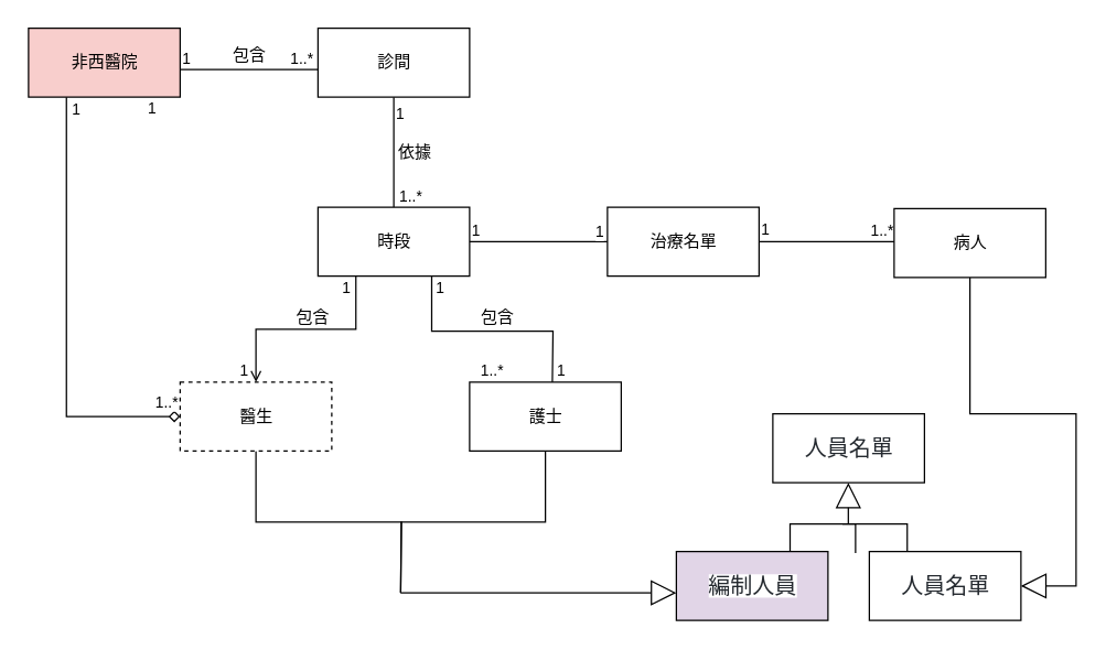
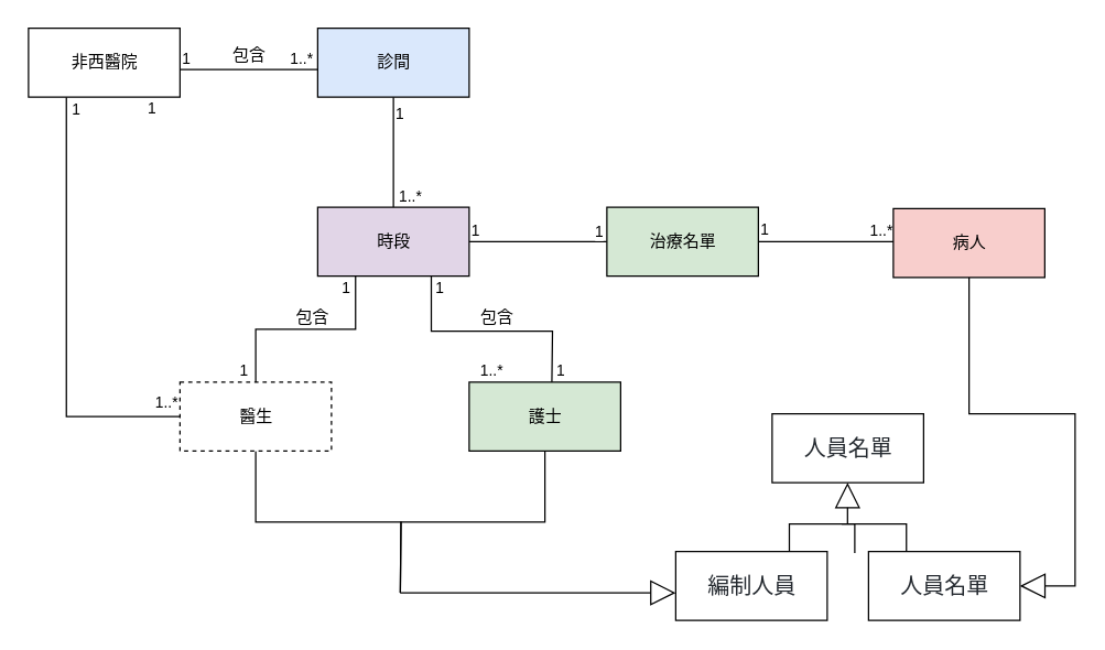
- <mxCell id="3" value="非西醫院" style="html=1;fillColor=#f8cecc;" parent="1" vertex="1"><mxGeometry y="20" width="110" height="50" as="geometry" x="20" /></mxCell>
+ <mxCell id="3" value="非西醫院" style="html=1;" parent="1" vertex="1"><mxGeometry y="20" width="110" height="50" as="geometry" x="20" /></mxCell>
- <mxCell id="5" value="診間" style="html=1;" parent="1" vertex="1"><mxGeometry x="230" y="20" width="110" height="50" as="geometry" /></mxCell>
+ <mxCell id="5" value="診間" style="html=1;fillColor=#dae8fc;" parent="1" vertex="1"><mxGeometry x="230" y="20" width="110" height="50" as="geometry" /></mxCell>
- <mxCell id="20" value="依據" style="text;html=1;resizable=0;autosize=1;align=center;verticalAlign=middle;points=[];fillColor=none;strokeColor=none;rounded=0;" parent="1" vertex="1"><mxGeometry x="280" y="100" width="40" height="20" as="geometry" /></mxCell>
- <mxCell id="14" value="時段" style="html=1;" parent="1" vertex="1"><mxGeometry x="230" y="150" width="110" height="50" as="geometry" /></mxCell>
+ <mxCell id="14" value="時段" style="html=1;fillColor=#e1d5e7;" parent="1" vertex="1"><mxGeometry x="230" y="150" width="110" height="50" as="geometry" /></mxCell>
- <mxCell id="31" value="治療名單" style="html=1;" parent="1" vertex="1"><mxGeometry x="440" y="150" width="110" height="50" as="geometry" /></mxCell>
+ <mxCell id="31" value="治療名單" style="html=1;fillColor=#d5e8d4;" parent="1" vertex="1"><mxGeometry x="440" y="150" width="110" height="50" as="geometry" /></mxCell>
- <mxCell id="34" value="病人" style="html=1;" parent="1" vertex="1"><mxGeometry x="648" y="151" width="110" height="50" as="geometry" /></mxCell>
+ <mxCell id="34" value="病人" style="html=1;fillColor=#f8cecc;" parent="1" vertex="1"><mxGeometry x="648" y="151" width="110" height="50" as="geometry" /></mxCell>
- <mxCell id="11" style="edgeStyle=orthogonalEdgeStyle;rounded=0;orthogonalLoop=1;jettySize=auto;html=1;exitX=0.25;exitY=1;exitDx=0;exitDy=0;endArrow=open;endFill=0;entryX=0.5;entryY=0;entryDx=0;entryDy=0;" parent="1" source="14" target="19" edge="1"><mxGeometry relative="1" as="geometry"><mxPoint x="285" y="280" as="targetPoint" /></mxGeometry></mxCell>
+ <mxCell id="11" style="edgeStyle=orthogonalEdgeStyle;rounded=0;orthogonalLoop=1;jettySize=auto;html=1;exitX=0.25;exitY=1;exitDx=0;exitDy=0;endArrow=none;endFill=0;entryX=0.5;entryY=0;entryDx=0;entryDy=0;" parent="1" source="14" target="19" edge="1"><mxGeometry relative="1" as="geometry"><mxPoint x="285" y="280" as="targetPoint" /></mxGeometry></mxCell>
- <mxCell id="2" style="edgeStyle=orthogonalEdgeStyle;rounded=0;orthogonalLoop=1;jettySize=auto;html=1;exitX=0.25;exitY=1;exitDx=0;exitDy=0;entryX=0;entryY=0.5;entryDx=0;entryDy=0;endArrow=diamond;endFill=0;" edge="1" parent="1" source="3" target="19"><mxGeometry relative="1" as="geometry"><mxPoint x="80" y="350" as="targetPoint" /></mxGeometry></mxCell>
+ <mxCell id="2" style="edgeStyle=orthogonalEdgeStyle;rounded=0;orthogonalLoop=1;jettySize=auto;html=1;exitX=0.25;exitY=1;exitDx=0;exitDy=0;entryX=0;entryY=0.5;entryDx=0;entryDy=0;endArrow=none;endFill=0;" edge="1" parent="1" source="3" target="19"><mxGeometry relative="1" as="geometry"><mxPoint x="80" y="350" as="targetPoint" /></mxGeometry></mxCell>
- <mxCell id="22" value="護士" style="html=1;" parent="1" vertex="1"><mxGeometry x="340" y="277" width="110" height="50" as="geometry" /></mxCell>
+ <mxCell id="22" value="護士" style="html=1;fillColor=#d5e8d4;" parent="1" vertex="1"><mxGeometry x="340" y="277" width="110" height="50" as="geometry" /></mxCell>
- <mxCell id="37" value="&lt;span style=&quot;color: rgb(36 , 41 , 47) ; font-family: , &amp;#34;blinkmacsystemfont&amp;#34; , &amp;#34;segoe ui&amp;#34; , &amp;#34;helvetica&amp;#34; , &amp;#34;arial&amp;#34; , sans-serif , &amp;#34;apple color emoji&amp;#34; , &amp;#34;segoe ui emoji&amp;#34; ; font-size: 16px ; text-align: left ; background-color: rgb(255 , 255 , 255)&quot;&gt;編制人員&lt;/span&gt;" style="html=1;fillColor=#e1d5e7;" parent="1" vertex="1"><mxGeometry x="490" y="400" width="110" height="50" as="geometry" /></mxCell>
+ <mxCell id="37" value="&lt;span style=&quot;color: rgb(36 , 41 , 47) ; font-family: , &amp;#34;blinkmacsystemfont&amp;#34; , &amp;#34;segoe ui&amp;#34; , &amp;#34;helvetica&amp;#34; , &amp;#34;arial&amp;#34; , sans-serif , &amp;#34;apple color emoji&amp;#34; , &amp;#34;segoe ui emoji&amp;#34; ; font-size: 16px ; text-align: left ; background-color: rgb(255 , 255 , 255)&quot;&gt;編制人員&lt;/span&gt;" style="html=1;" parent="1" vertex="1"><mxGeometry x="490" y="400" width="110" height="50" as="geometry" /></mxCell>
